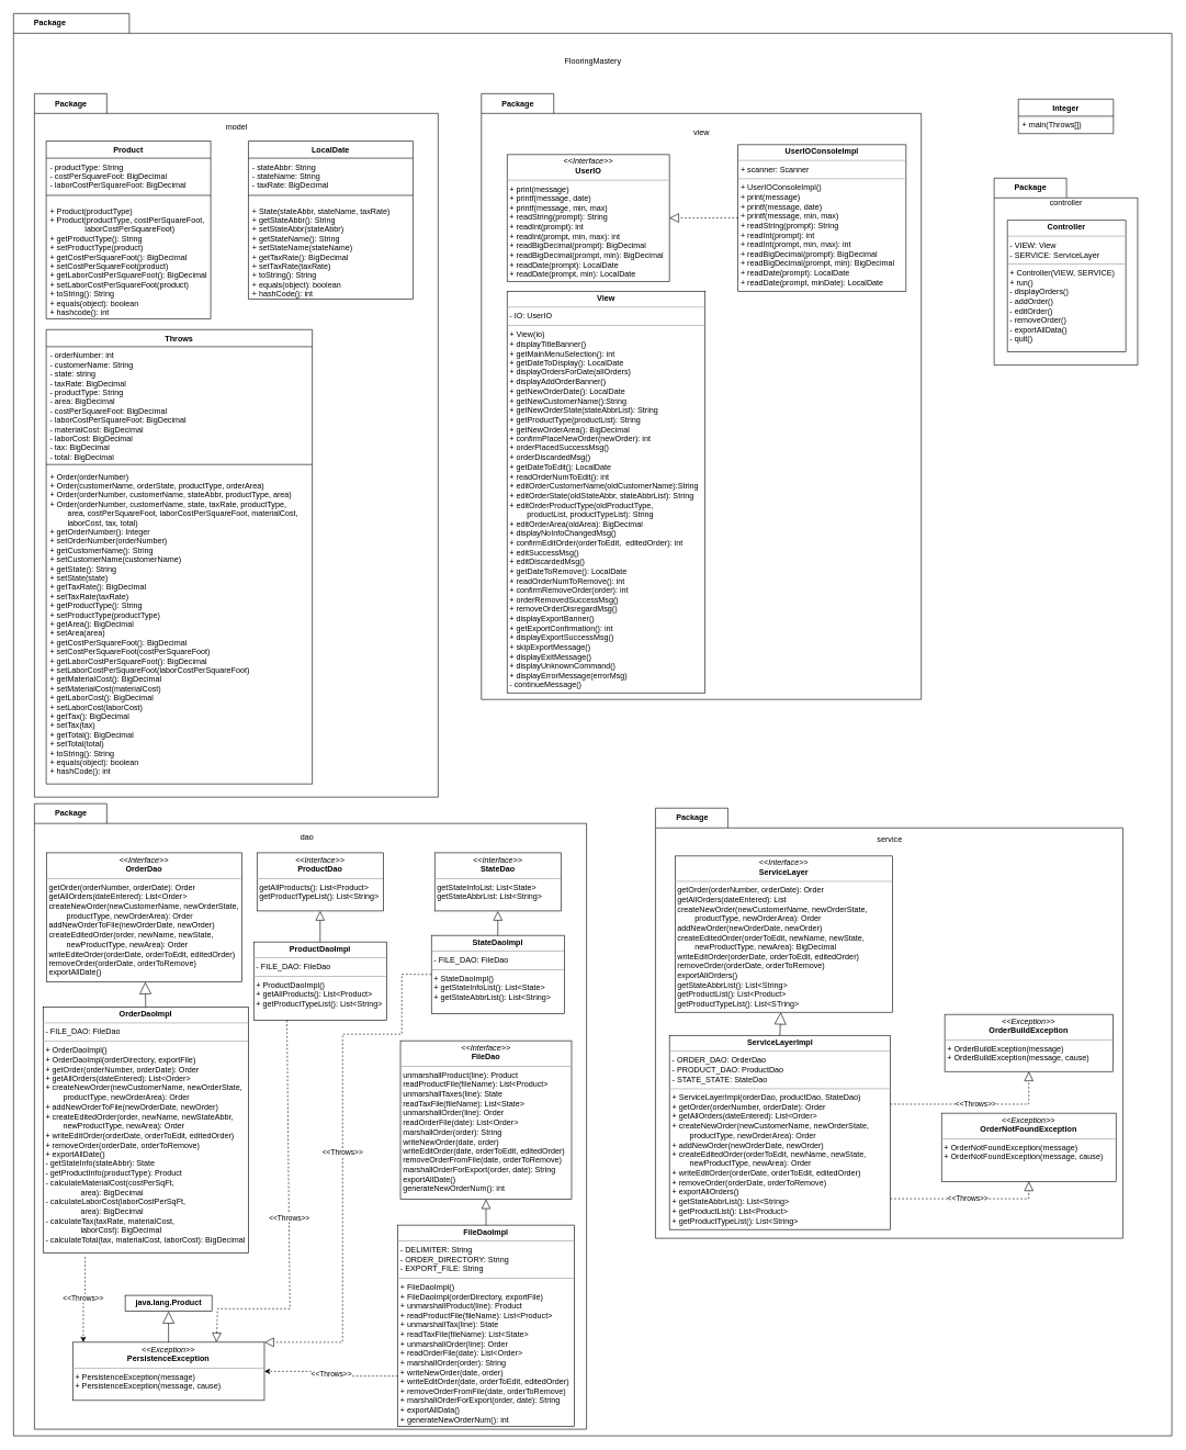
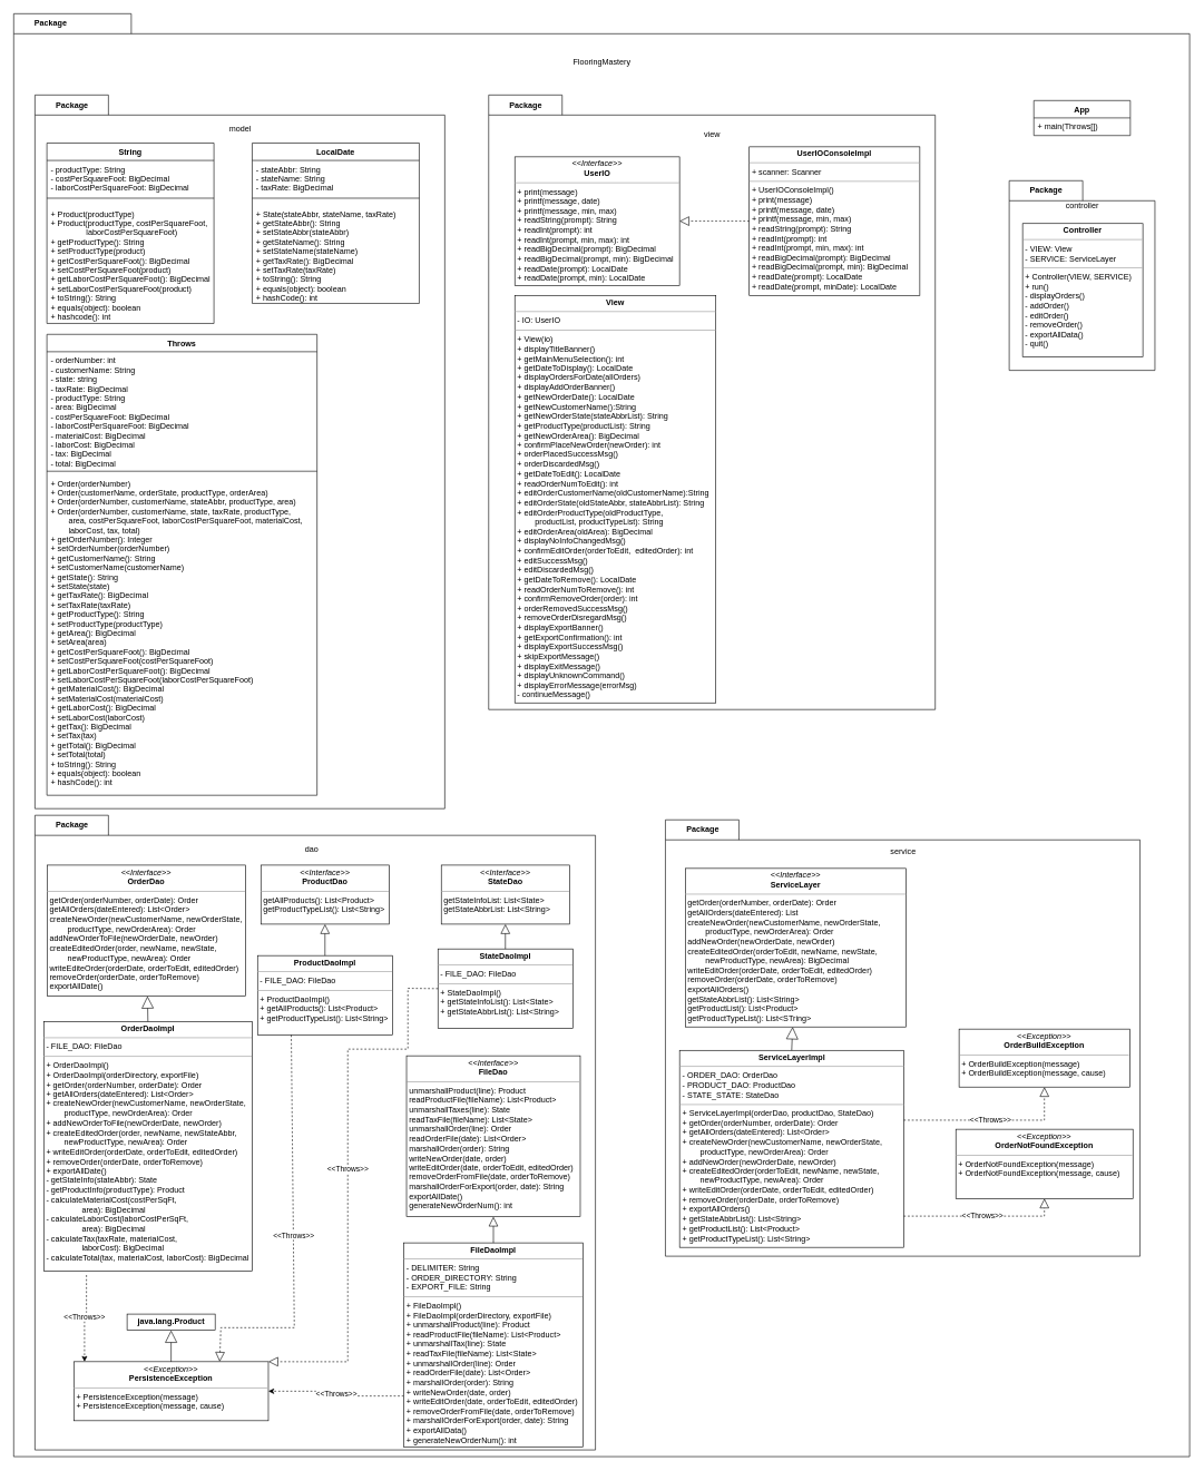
- <mxCell id="18" value="Integer" style="swimlane;fontStyle=1;align=center;verticalAlign=top;childLayout=stackLayout;horizontal=1;startSize=26;horizontalStack=0;resizeParent=1;resizeParentMax=0;resizeLast=0;collapsible=1;marginBottom=0;" parent="2" vertex="1"><mxGeometry x="1526.815" y="130.001" width="144.41" height="52.366" as="geometry" /></mxCell>
+ <mxCell id="18" value="App" style="swimlane;fontStyle=1;align=center;verticalAlign=top;childLayout=stackLayout;horizontal=1;startSize=26;horizontalStack=0;resizeParent=1;resizeParentMax=0;resizeLast=0;collapsible=1;marginBottom=0;" parent="2" vertex="1"><mxGeometry x="1526.815" y="130.001" width="144.41" height="52.366" as="geometry" /></mxCell>
- <mxCell id="10" value="Product" style="swimlane;fontStyle=1;align=center;verticalAlign=top;childLayout=stackLayout;horizontal=1;startSize=26;horizontalStack=0;resizeParent=1;resizeParentMax=0;resizeLast=0;collapsible=1;marginBottom=0;" vertex="1" parent="4"><mxGeometry x="17.911" y="71.963" width="250" height="269.996" as="geometry" /></mxCell>
+ <mxCell id="10" value="String" style="swimlane;fontStyle=1;align=center;verticalAlign=top;childLayout=stackLayout;horizontal=1;startSize=26;horizontalStack=0;resizeParent=1;resizeParentMax=0;resizeLast=0;collapsible=1;marginBottom=0;" vertex="1" parent="4"><mxGeometry x="17.911" y="71.963" width="250" height="269.996" as="geometry" /></mxCell>
